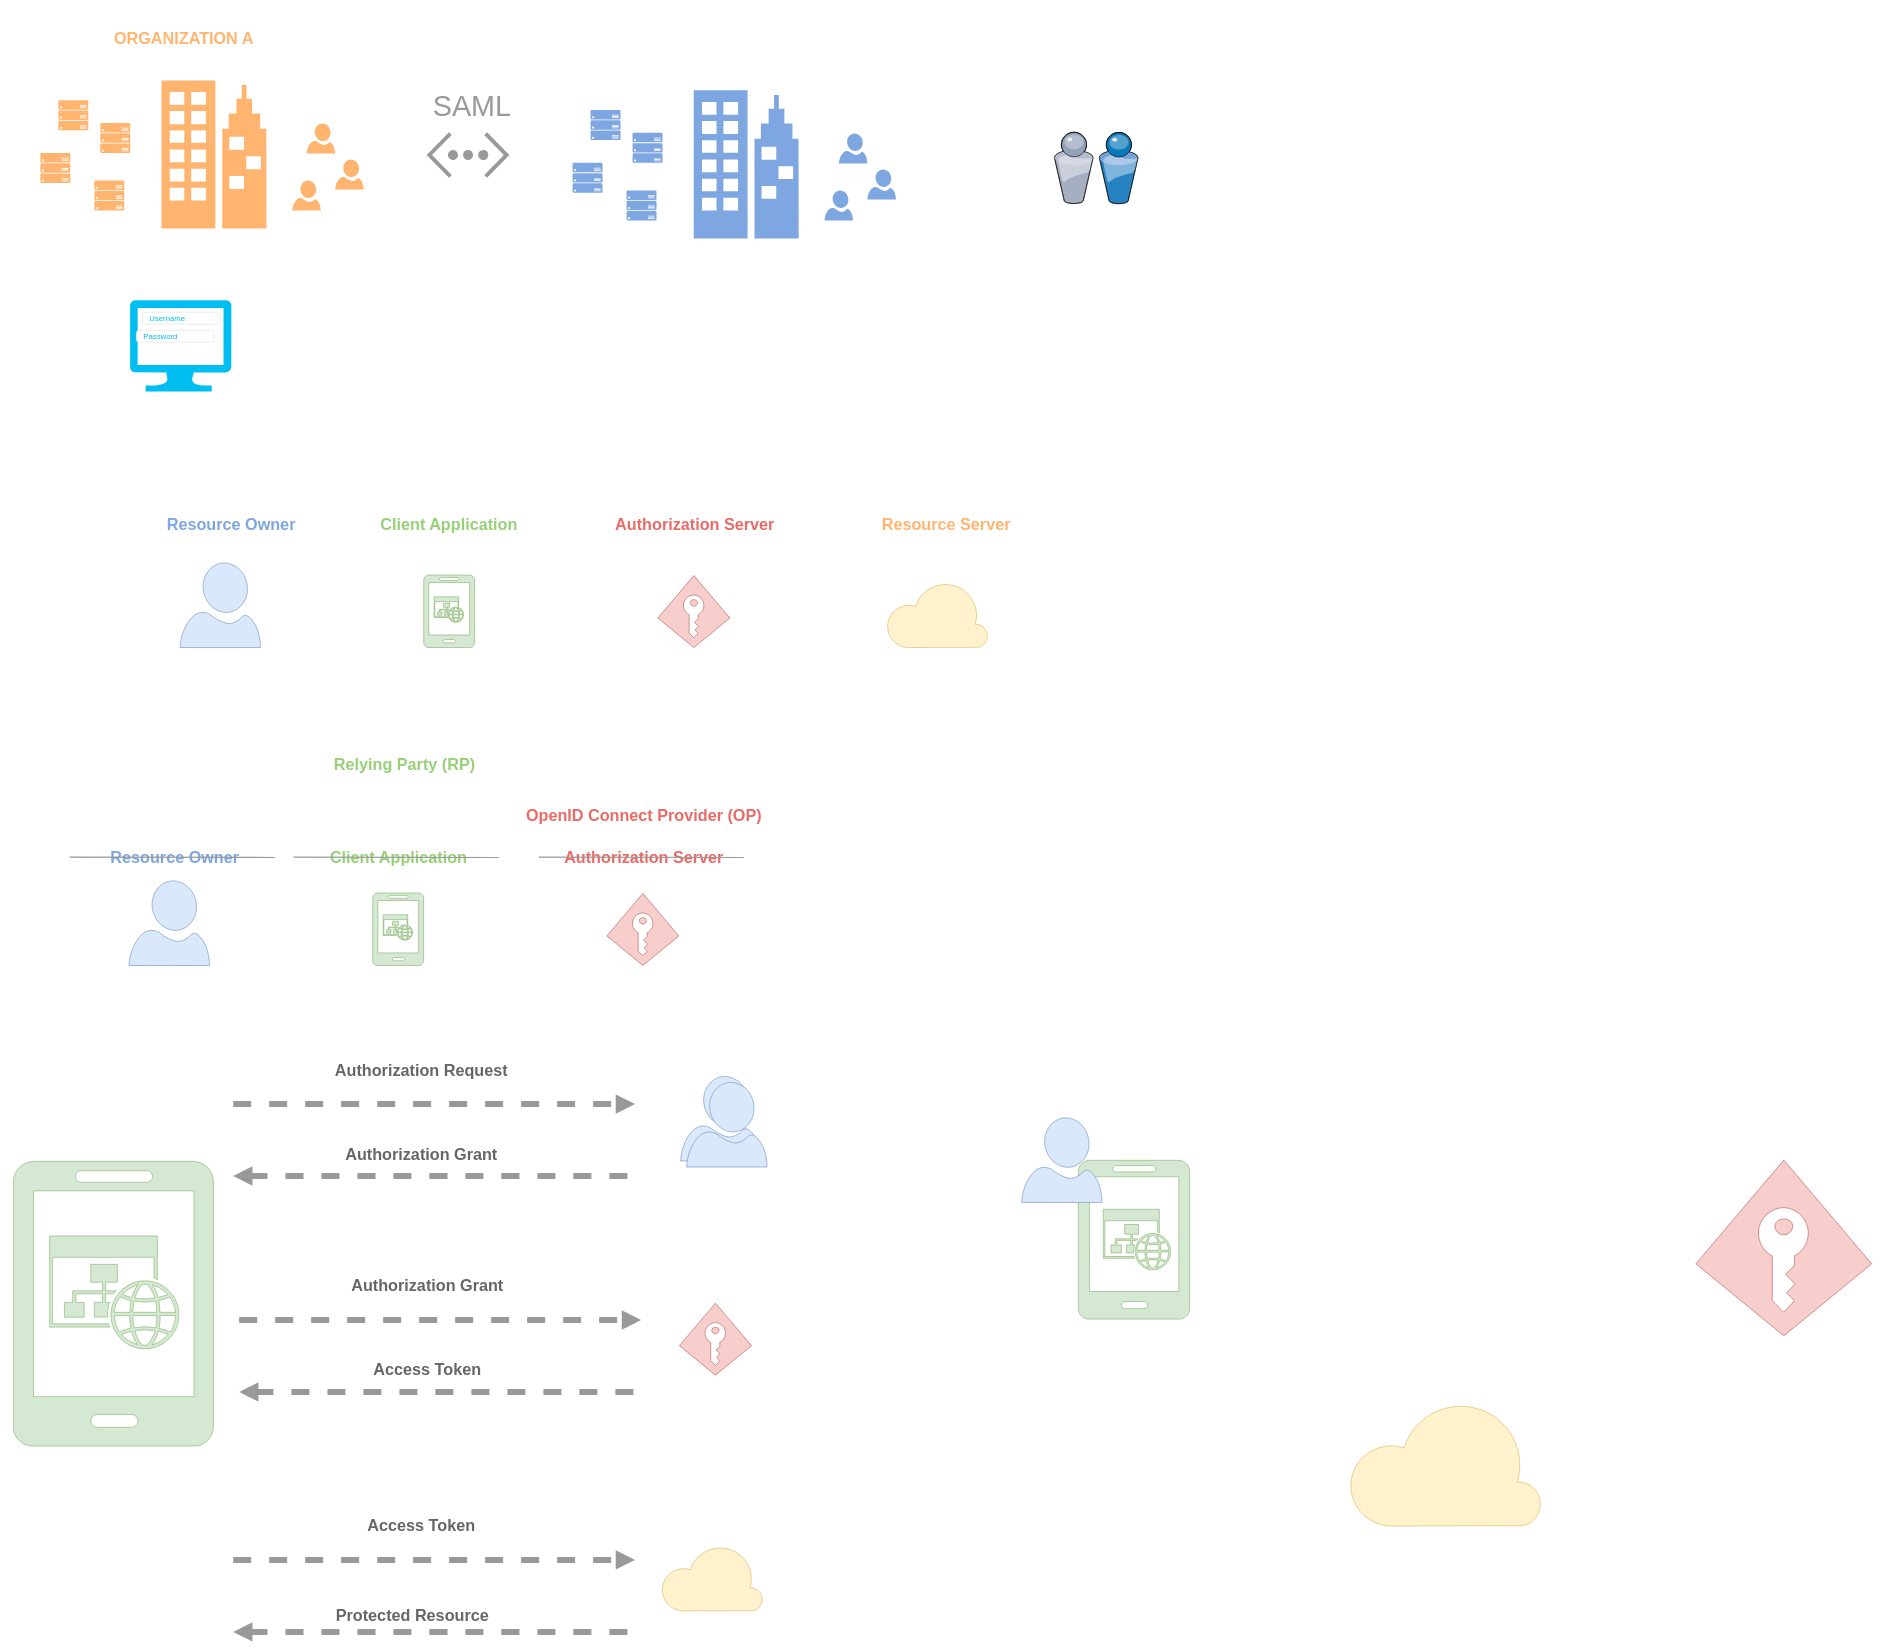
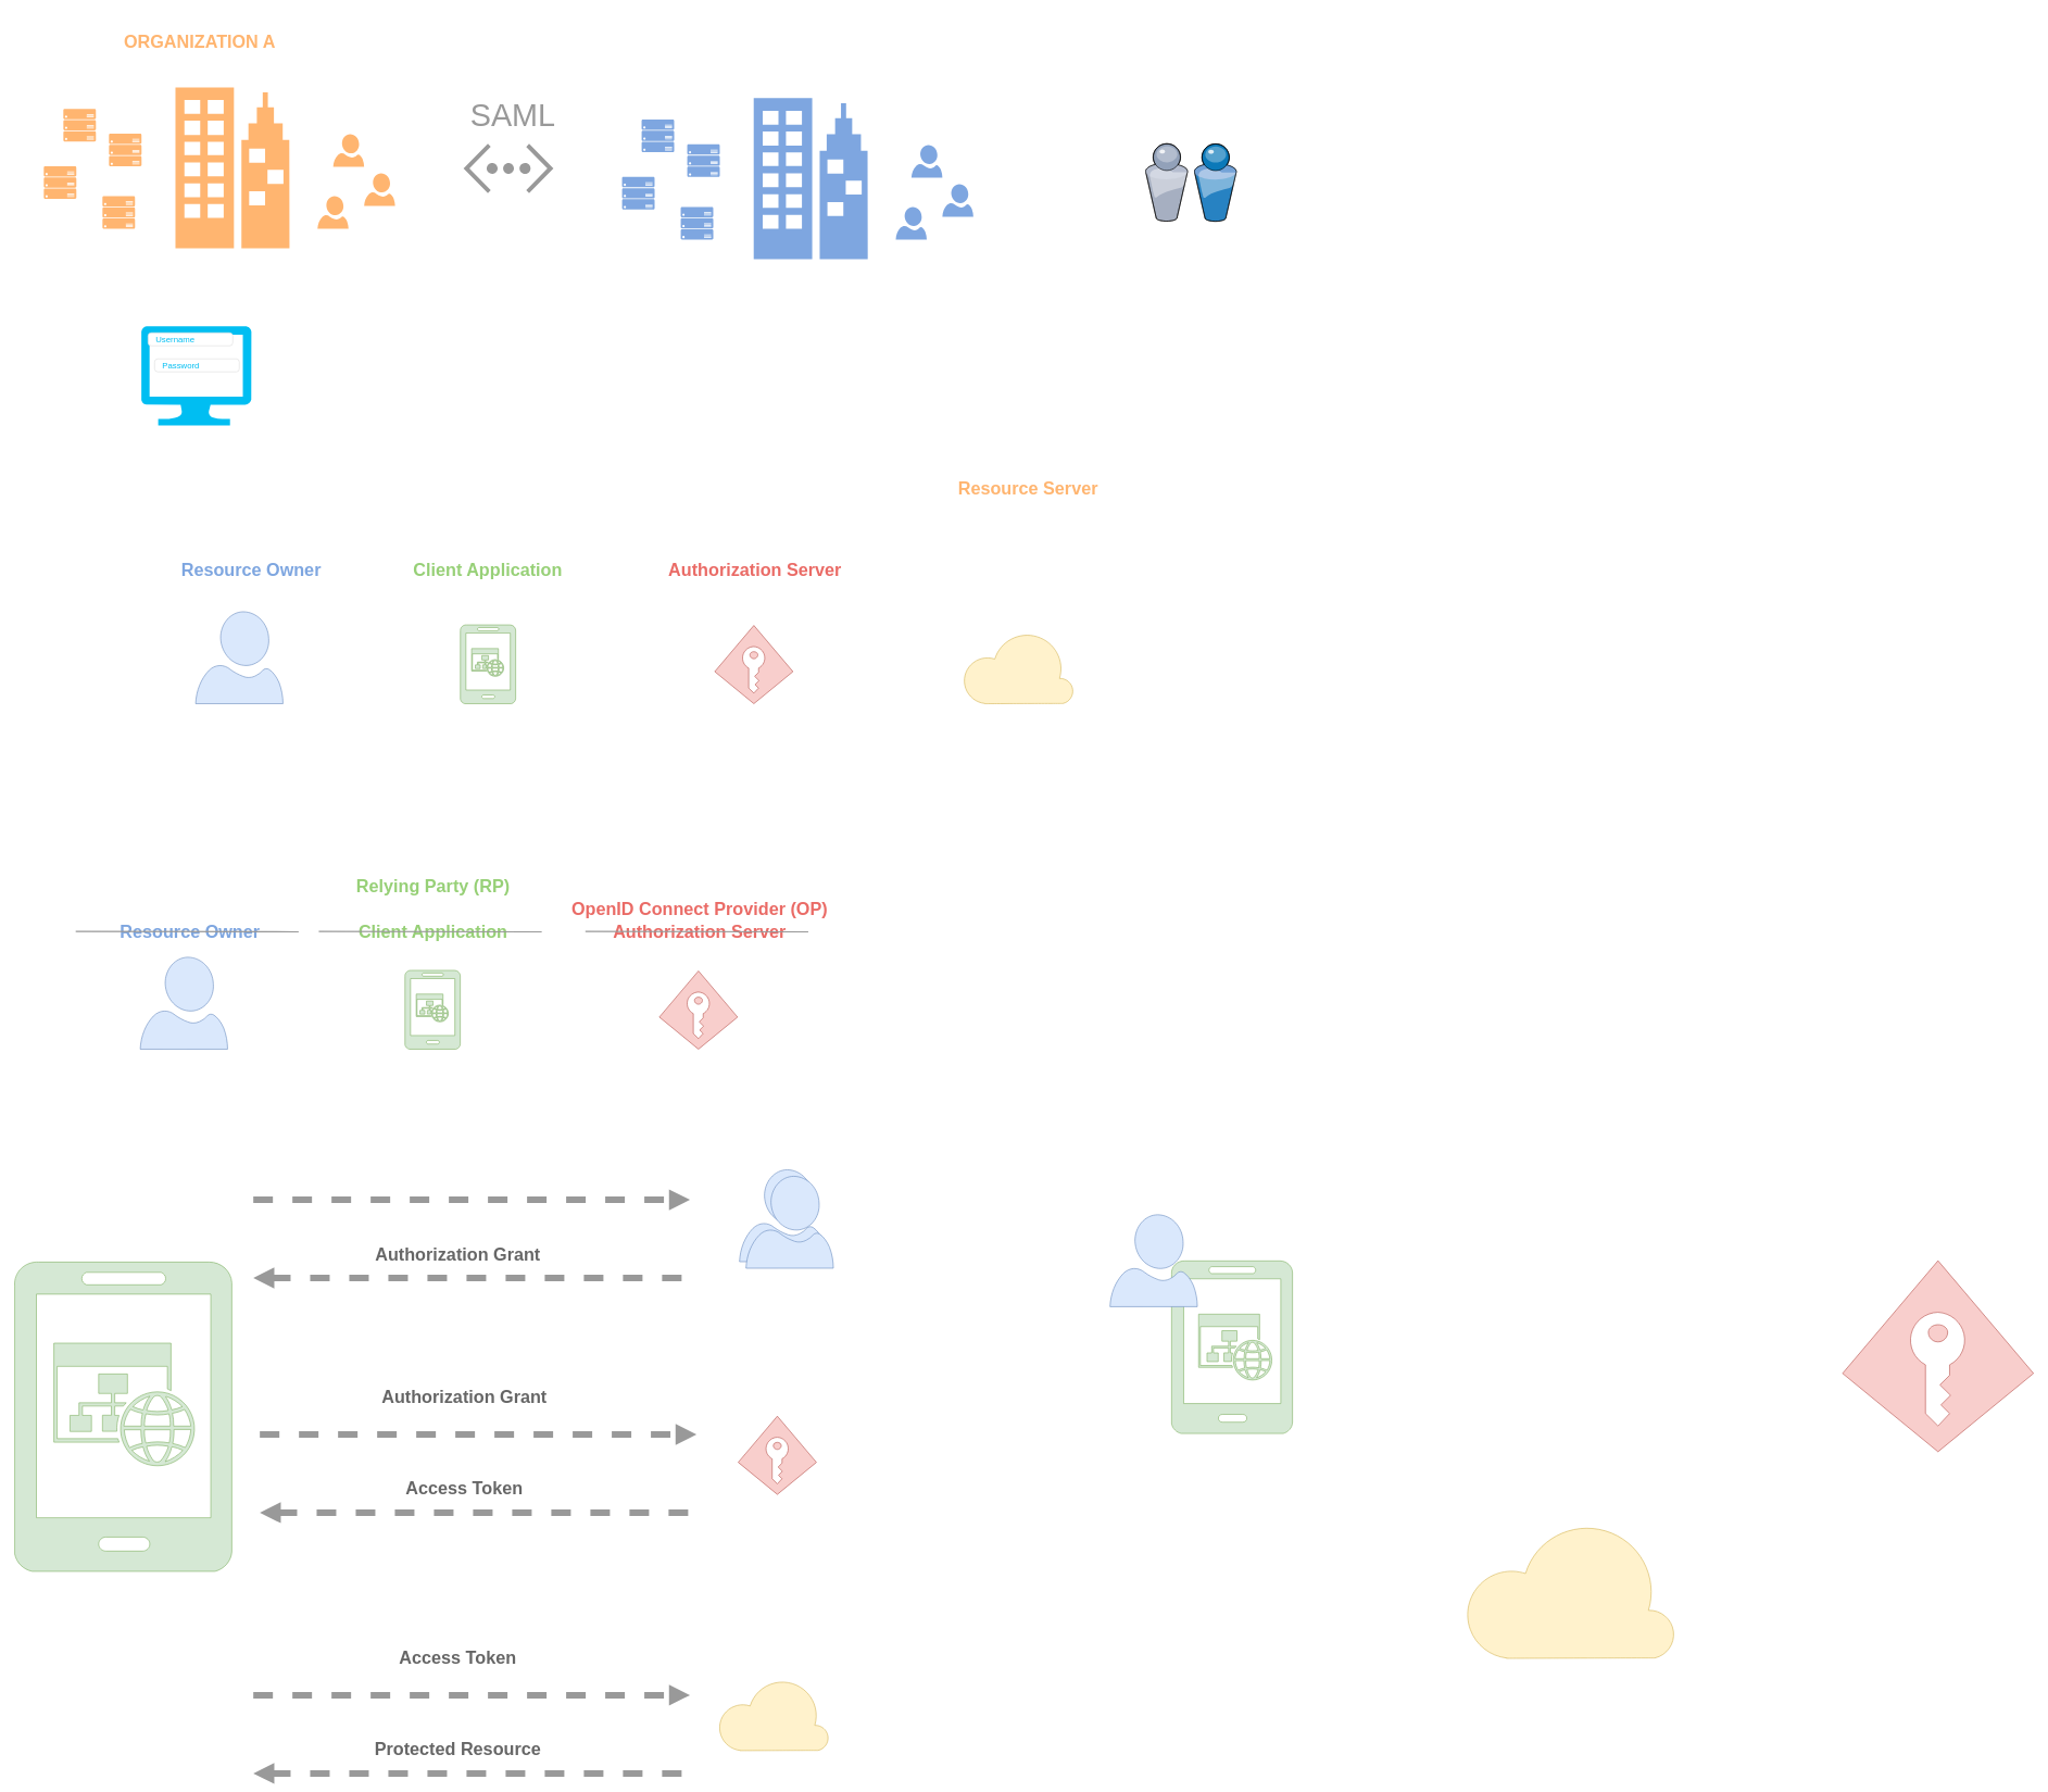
- <mxCell id="67" value="Username" style="html=1;shadow=0;dashed=0;shape=mxgraph.bootstrap.rrect;rSize=5;fillColor=#ffffff;strokeColor=#dddddd;fontSize=13;align=left;spacingLeft=10;whiteSpace=wrap;fontColor=#00BEF2;" vertex="1" parent="1"><mxGeometry x="236" y="520" width="130" height="20" as="geometry" /></mxCell>
+ <mxCell id="67" value="Username" style="html=1;shadow=0;dashed=0;shape=mxgraph.bootstrap.rrect;rSize=5;fillColor=#ffffff;strokeColor=#dddddd;fontSize=13;align=left;spacingLeft=10;whiteSpace=wrap;fontColor=#00BEF2;" vertex="1" parent="1"><mxGeometry x="226" y="510" width="130" height="20" as="geometry" /></mxCell>
- <mxCell id="68" value="Password" style="html=1;shadow=0;dashed=0;shape=mxgraph.bootstrap.rrect;rSize=5;fillColor=#ffffff;strokeColor=#dddddd;fontSize=13;align=left;spacingLeft=10;whiteSpace=wrap;fontColor=#00BEF2;" vertex="1" parent="1"><mxGeometry x="226" y="550" width="130" height="20" as="geometry" /></mxCell>
+ <mxCell id="68" value="Password" style="html=1;shadow=0;dashed=0;shape=mxgraph.bootstrap.rrect;rSize=5;fillColor=#ffffff;strokeColor=#dddddd;fontSize=13;align=left;spacingLeft=10;whiteSpace=wrap;fontColor=#00BEF2;" vertex="1" parent="1"><mxGeometry x="236" y="550" width="130" height="20" as="geometry" /></mxCell>
- <mxCell id="31" value="Resource Server" style="text;html=1;strokeColor=none;fillColor=none;align=center;verticalAlign=middle;rounded=0;fontSize=27;fontFamily=Helvetica;fontStyle=1;fontColor=#FFB570;" vertex="1" parent="1"><mxGeometry x="1397.273" y="830" width="357" height="87" as="geometry" /></mxCell>
+ <mxCell id="31" value="Resource Server" style="text;html=1;strokeColor=none;fillColor=none;align=center;verticalAlign=middle;rounded=0;fontSize=27;fontFamily=Helvetica;fontStyle=1;fontColor=#FFB570;" vertex="1" parent="1"><mxGeometry x="1397.273" y="705" width="357" height="87" as="geometry" /></mxCell>
- <mxCell id="62" value="Relying Party (RP)" style="text;html=1;strokeColor=none;fillColor=none;align=center;verticalAlign=middle;rounded=0;fontSize=27;fontFamily=Helvetica;fontStyle=1;fontColor=#97D077;" vertex="1" parent="1"><mxGeometry x="494" y="1255" width="357" height="37" as="geometry" /></mxCell>
+ <mxCell id="62" value="Relying Party (RP)" style="text;html=1;strokeColor=none;fillColor=none;align=center;verticalAlign=middle;rounded=0;fontSize=27;fontFamily=Helvetica;fontStyle=1;fontColor=#97D077;" vertex="1" parent="1"><mxGeometry x="484" y="1340" width="357" height="37" as="geometry" /></mxCell>
- <mxCell id="63" value="OpenID Connect Provider (OP)" style="text;html=1;strokeColor=none;fillColor=none;align=center;verticalAlign=middle;rounded=0;fontSize=27;fontFamily=Helvetica;fontStyle=1;fontColor=#EA6B66;" vertex="1" parent="1"><mxGeometry x="893" y="1345" width="357" height="27" as="geometry" /></mxCell>
+ <mxCell id="63" value="OpenID Connect Provider (OP)" style="text;html=1;strokeColor=none;fillColor=none;align=center;verticalAlign=middle;rounded=0;fontSize=27;fontFamily=Helvetica;fontStyle=1;fontColor=#EA6B66;" vertex="1" parent="1"><mxGeometry x="893" y="1380" width="357" height="27" as="geometry" /></mxCell>
- <mxCell id="39" value="Authorization Request" style="text;html=1;strokeColor=none;fillColor=none;align=center;verticalAlign=middle;rounded=0;fontSize=27;fontFamily=Helvetica;fontStyle=1;fontColor=#666666;" vertex="1" parent="1"><mxGeometry x="522.773" y="1740" width="357" height="87" as="geometry" /></mxCell>
- <mxCell id="48" value="Protected Resource" style="text;html=1;strokeColor=none;fillColor=none;align=center;verticalAlign=middle;rounded=0;fontSize=27;fontFamily=Helvetica;fontStyle=1;fontColor=#666666;" vertex="1" parent="1"><mxGeometry x="507.773" y="2650" width="357" height="87" as="geometry" /></mxCell>
+ <mxCell id="48" value="Protected Resource" style="text;html=1;strokeColor=none;fillColor=none;align=center;verticalAlign=middle;rounded=0;fontSize=27;fontFamily=Helvetica;fontStyle=1;fontColor=#666666;" vertex="1" parent="1"><mxGeometry x="522.773" y="2640" width="357" height="87" as="geometry" /></mxCell>
